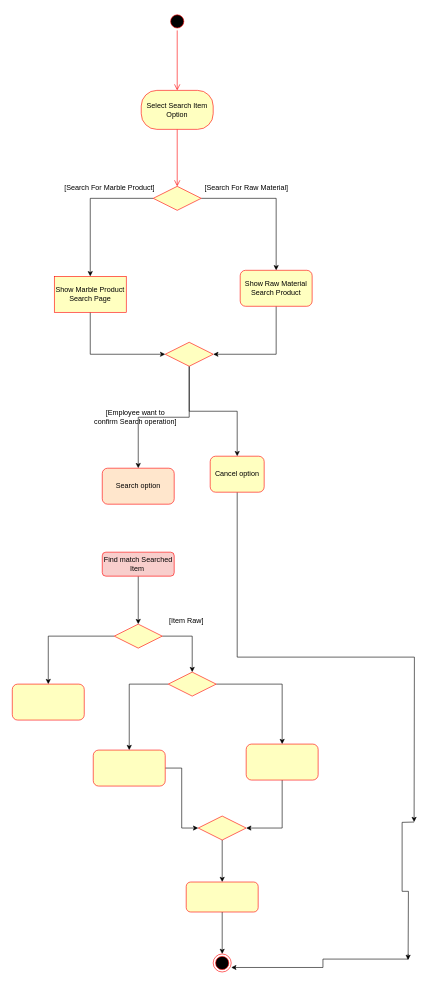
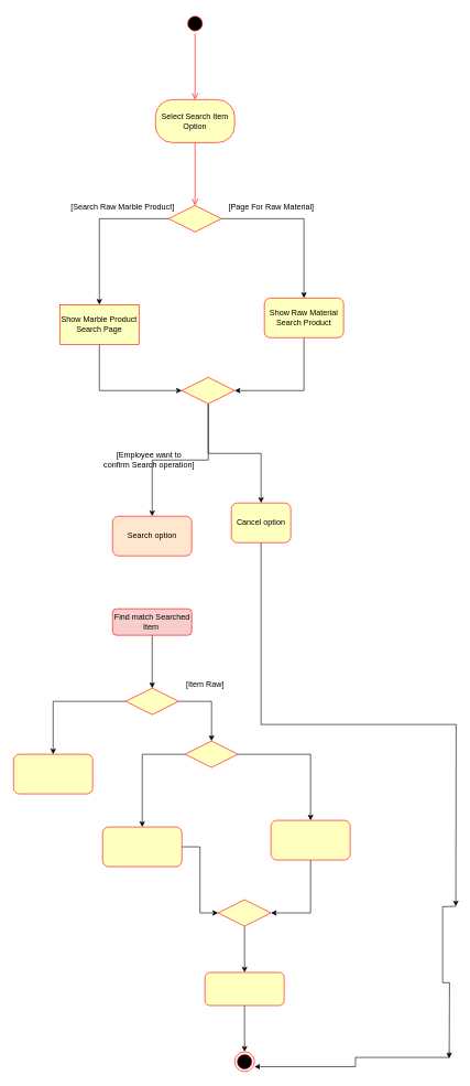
- <mxCell id="16" value="[Search For Raw Material]" style="text;html=1;align=center;verticalAlign=middle;resizable=0;points=[];autosize=1;strokeColor=none;fillColor=none;" vertex="1" parent="1"><mxGeometry x="330" y="298" width="160" height="30" as="geometry" /></mxCell>
+ <mxCell id="16" value="[Page For Raw Material]" style="text;html=1;align=center;verticalAlign=middle;resizable=0;points=[];autosize=1;strokeColor=none;fillColor=none;" vertex="1" parent="1"><mxGeometry x="330" y="298" width="160" height="30" as="geometry" /></mxCell>
- <mxCell id="40" value="[Search For Marble Product]" style="text;whiteSpace=wrap;html=1;" vertex="1" parent="1"><mxGeometry x="105" y="298" width="170" height="40" as="geometry" /></mxCell>
+ <mxCell id="40" value="[Search Raw Marble Product]" style="text;whiteSpace=wrap;html=1;" vertex="1" parent="1"><mxGeometry x="105" y="298" width="170" height="40" as="geometry" /></mxCell>
